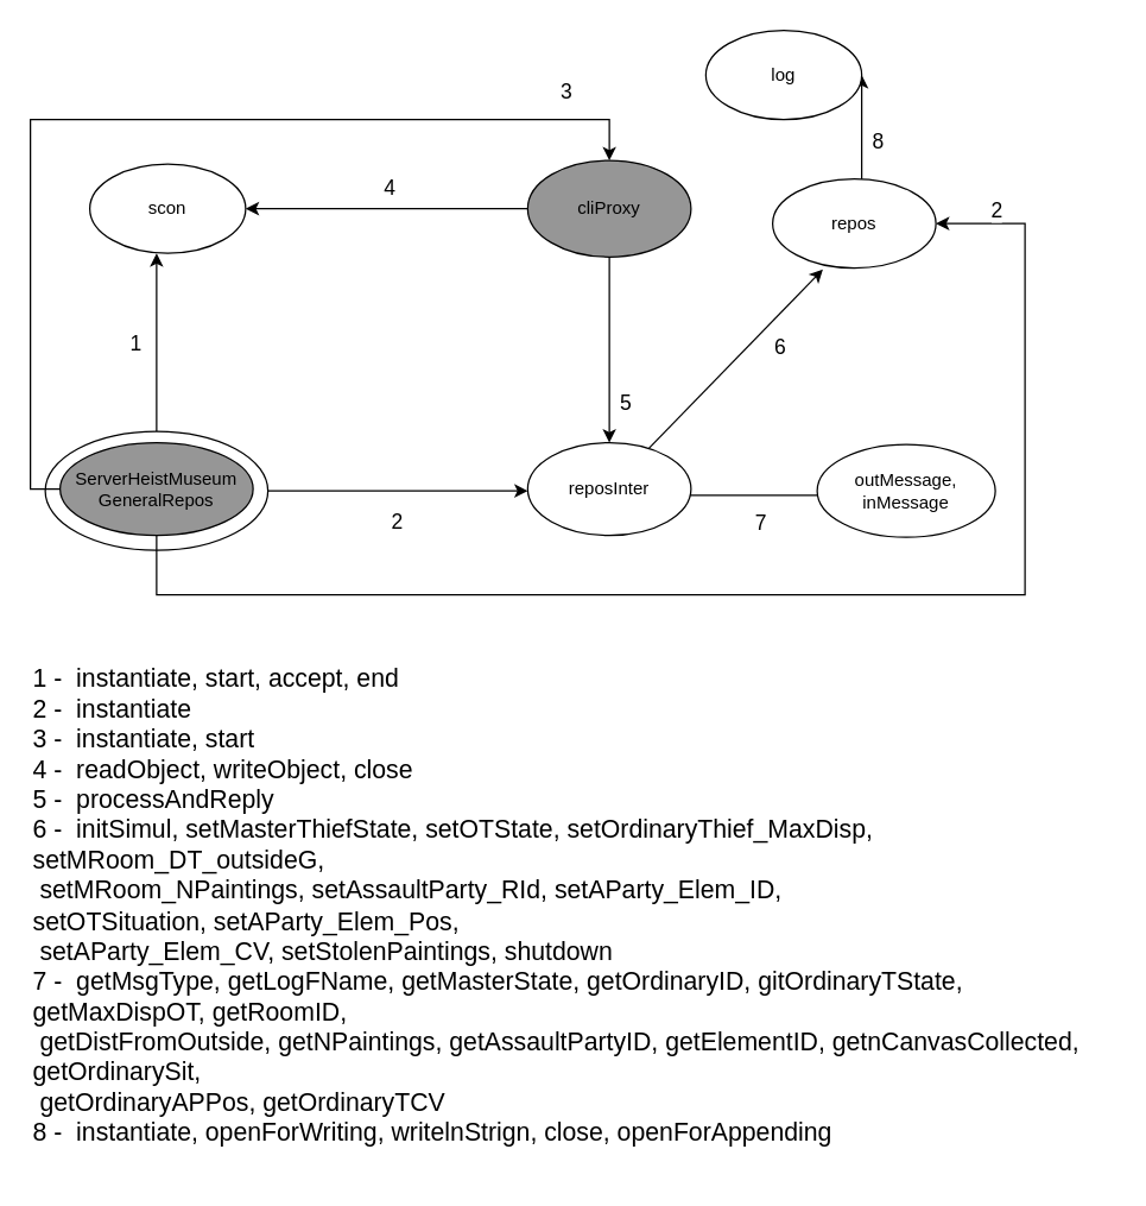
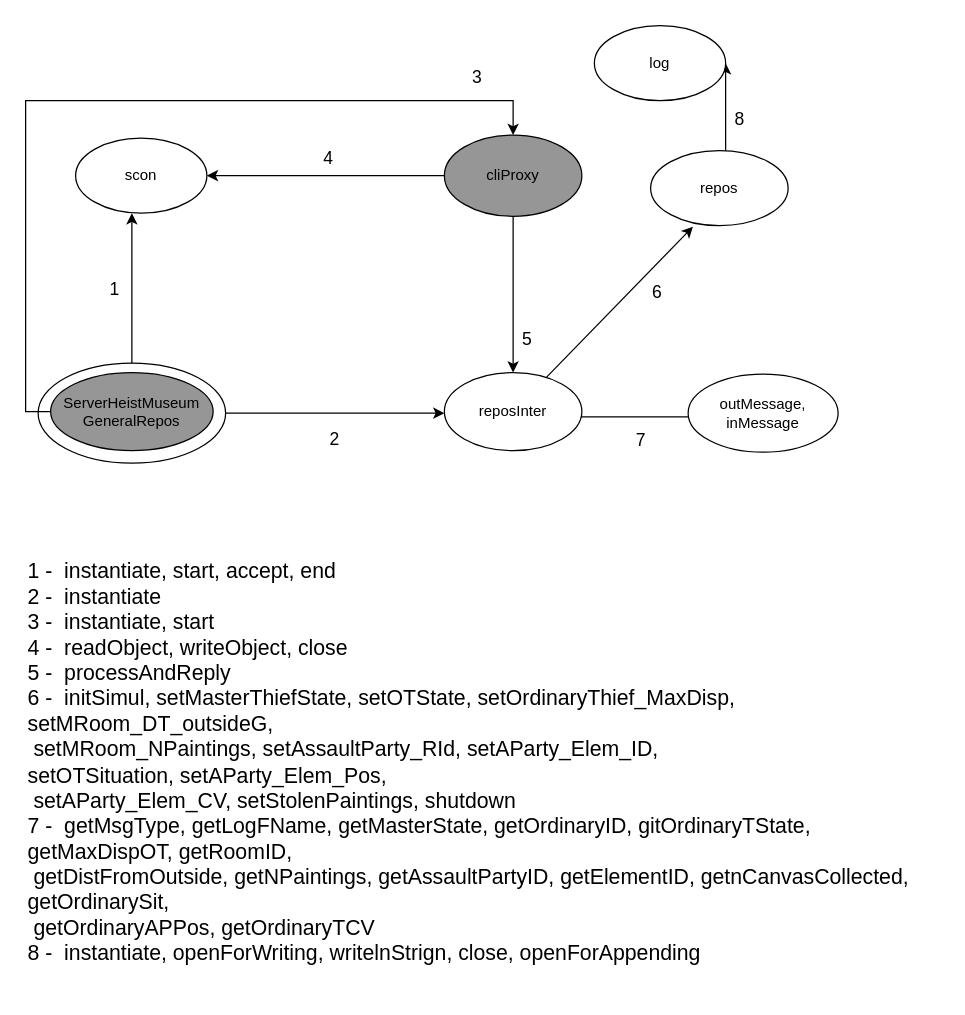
- <mxCell id="9" style="rounded=0;orthogonalLoop=1;jettySize=auto;html=1;edgeStyle=orthogonalEdgeStyle;" parent="1" source="11" target="26" edge="1"><mxGeometry relative="1" as="geometry"><Array as="points"><mxPoint x="105" y="400" /><mxPoint x="690" y="400" /><mxPoint x="690" y="150" /></Array></mxGeometry></mxCell>
- <mxCell id="10" value="&lt;font style=&quot;font-size: 14px;&quot;&gt;2&lt;/font&gt;" style="edgeLabel;html=1;align=center;verticalAlign=middle;resizable=0;points=[];" parent="9" vertex="1" connectable="0"><mxGeometry x="0.063" y="2" relative="1" as="geometry"><mxPoint x="108" y="-258" as="offset" /></mxGeometry></mxCell>
